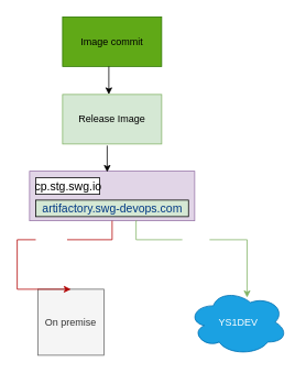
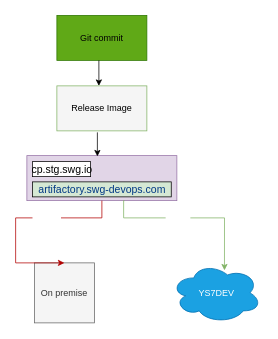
- <mxCell id="13" value="&lt;font style=&quot;&quot; color=&quot;#000000&quot;&gt;Image commit&lt;/font&gt;" style="rounded=0;whiteSpace=wrap;html=1;labelBackgroundColor=none;fontColor=#ffffff;fillColor=#60a917;strokeColor=#2D7600;" vertex="1" parent="1"><mxGeometry x="75" y="20" width="120" height="60" as="geometry" /></mxCell>
+ <mxCell id="13" value="&lt;font style=&quot;&quot; color=&quot;#000000&quot;&gt;Git commit&lt;/font&gt;" style="rounded=0;whiteSpace=wrap;html=1;labelBackgroundColor=none;fontColor=#ffffff;fillColor=#60a917;strokeColor=#2D7600;" vertex="1" parent="1"><mxGeometry x="75" y="20" width="120" height="60" as="geometry" /></mxCell>
- <mxCell id="2" value="Release Image" style="rounded=0;whiteSpace=wrap;html=1;fillColor=#d5e8d4;strokeColor=#82b366;" vertex="1" parent="1"><mxGeometry x="75" y="114" width="120" height="60" as="geometry" /></mxCell>
+ <mxCell id="2" value="Release Image" style="rounded=0;whiteSpace=wrap;html=1;fillColor=#f5f5f5;strokeColor=#82b366;" vertex="1" parent="1"><mxGeometry x="75" y="114" width="120" height="60" as="geometry" /></mxCell>
- <mxCell id="8" value="YS1DEV" style="ellipse;shape=cloud;whiteSpace=wrap;html=1;fillColor=#1ba1e2;fontColor=#ffffff;strokeColor=#006EAF;" vertex="1" parent="1"><mxGeometry x="227.5" y="350" width="120" height="80" as="geometry" /></mxCell>
+ <mxCell id="8" value="YS7DEV" style="ellipse;shape=cloud;whiteSpace=wrap;html=1;fillColor=#1ba1e2;fontColor=#ffffff;strokeColor=#006EAF;" vertex="1" parent="1"><mxGeometry x="227.5" y="350" width="120" height="80" as="geometry" /></mxCell>
